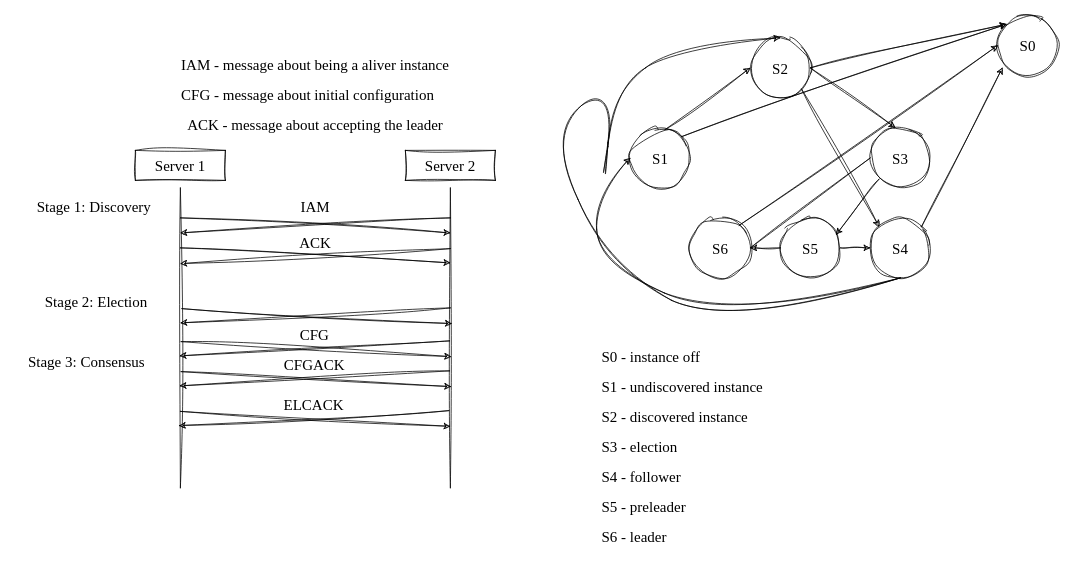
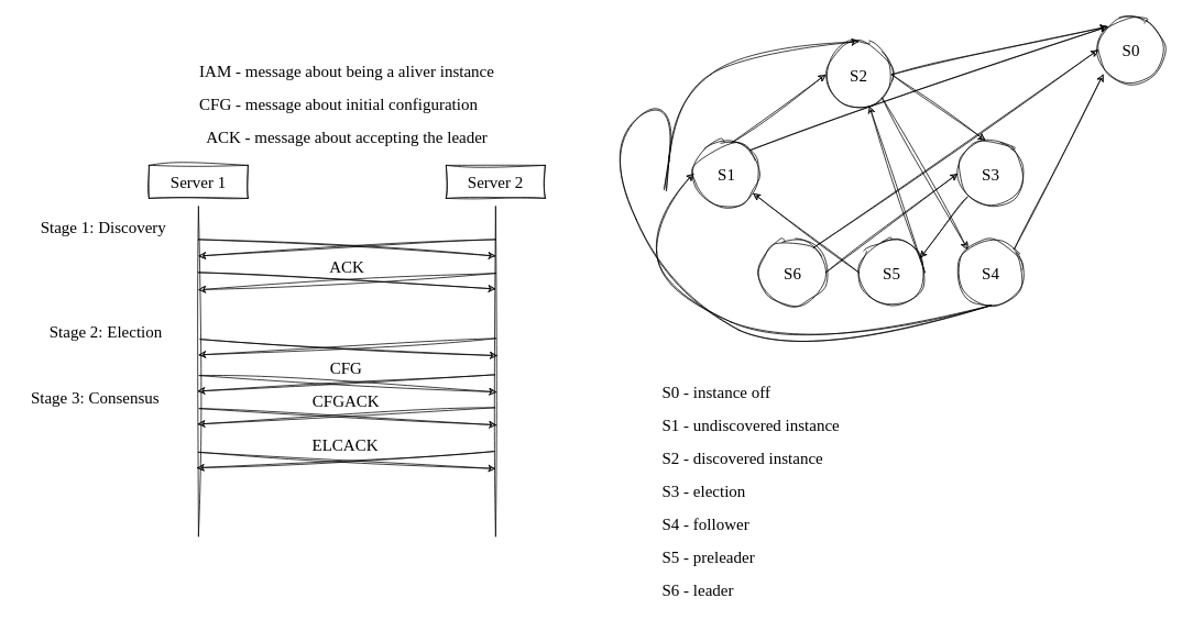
- <mxCell id="53" value="" style="endArrow=none;html=1;rounded=0;sketch=1;hachureGap=4;jiggle=2;curveFitting=1;fontFamily=Architects Daughter;fontSource=https%3A%2F%2Ffonts.googleapis.com%2Fcss%3Ffamily%3DArchitects%2BDaughter;fontSize=16;exitX=1;exitY=0.5;exitDx=0;exitDy=0;entryX=0;entryY=0.5;entryDx=0;entryDy=0;" edge="1" parent="1" source="46" target="22"><mxGeometry width="50" height="50" relative="1" as="geometry"><mxPoint x="990" y="390" as="sourcePoint" /><mxPoint x="1040" y="340" as="targetPoint" /></mxGeometry></mxCell>
+ <mxCell id="53" value="" style="endArrow=classic;html=1;rounded=0;sketch=1;hachureGap=4;jiggle=2;curveFitting=1;fontFamily=Architects Daughter;fontSource=https%3A%2F%2Ffonts.googleapis.com%2Fcss%3Ffamily%3DArchitects%2BDaughter;fontSize=16;exitX=1;exitY=0.5;exitDx=0;exitDy=0;entryX=0;entryY=0.5;entryDx=0;entryDy=0;" edge="1" parent="1" source="46" target="22"><mxGeometry width="50" height="50" relative="1" as="geometry"><mxPoint x="990" y="390" as="sourcePoint" /><mxPoint x="1040" y="340" as="targetPoint" /></mxGeometry></mxCell>
- <mxCell id="9" value="IAM" style="text;html=1;strokeColor=none;fillColor=none;align=center;verticalAlign=middle;whiteSpace=wrap;rounded=0;fontSize=20;fontFamily=Architects Daughter;" parent="1" vertex="1"><mxGeometry x="390" y="260" width="60" height="30" as="geometry" /></mxCell>
- <mxCell id="52" value="" style="endArrow=classic;html=1;rounded=0;sketch=1;hachureGap=4;jiggle=2;curveFitting=1;fontFamily=Architects Daughter;fontSource=https%3A%2F%2Ffonts.googleapis.com%2Fcss%3Ffamily%3DArchitects%2BDaughter;fontSize=16;exitX=0;exitY=0.5;exitDx=0;exitDy=0;entryX=1;entryY=0.5;entryDx=0;entryDy=0;" edge="1" parent="1" source="23" target="46"><mxGeometry width="50" height="50" relative="1" as="geometry"><mxPoint x="990" y="390" as="sourcePoint" /><mxPoint x="1040" y="340" as="targetPoint" /></mxGeometry></mxCell>
+ <mxCell id="52" value="" style="endArrow=classic;html=1;rounded=0;sketch=1;hachureGap=4;jiggle=2;curveFitting=1;fontFamily=Architects Daughter;fontSource=https%3A%2F%2Ffonts.googleapis.com%2Fcss%3Ffamily%3DArchitects%2BDaughter;fontSize=16;exitX=0;exitY=0.5;exitDx=0;exitDy=0;" edge="1" parent="1" source="23" target="20"><mxGeometry width="50" height="50" relative="1" as="geometry"><mxPoint x="990" y="390" as="sourcePoint" /><mxPoint x="1040" y="340" as="targetPoint" /></mxGeometry></mxCell>
- <mxCell id="55" value="" style="endArrow=classic;html=1;rounded=0;sketch=1;hachureGap=4;jiggle=2;curveFitting=1;fontFamily=Architects Daughter;fontSource=https%3A%2F%2Ffonts.googleapis.com%2Fcss%3Ffamily%3DArchitects%2BDaughter;fontSize=16;exitX=1;exitY=0.5;exitDx=0;exitDy=0;entryX=0;entryY=0.5;entryDx=0;entryDy=0;" edge="1" parent="1" source="23" target="31"><mxGeometry width="50" height="50" relative="1" as="geometry"><mxPoint x="1182" y="248" as="sourcePoint" /><mxPoint x="1125" y="312" as="targetPoint" /></mxGeometry></mxCell>
+ <mxCell id="55" value="" style="endArrow=classic;html=1;rounded=0;sketch=1;hachureGap=4;jiggle=2;curveFitting=1;fontFamily=Architects Daughter;fontSource=https%3A%2F%2Ffonts.googleapis.com%2Fcss%3Ffamily%3DArchitects%2BDaughter;fontSize=16;exitX=1;exitY=0.5;exitDx=0;exitDy=0;" edge="1" parent="1" source="23" target="21"><mxGeometry width="50" height="50" relative="1" as="geometry"><mxPoint x="1182" y="248" as="sourcePoint" /><mxPoint x="1125" y="312" as="targetPoint" /></mxGeometry></mxCell>
